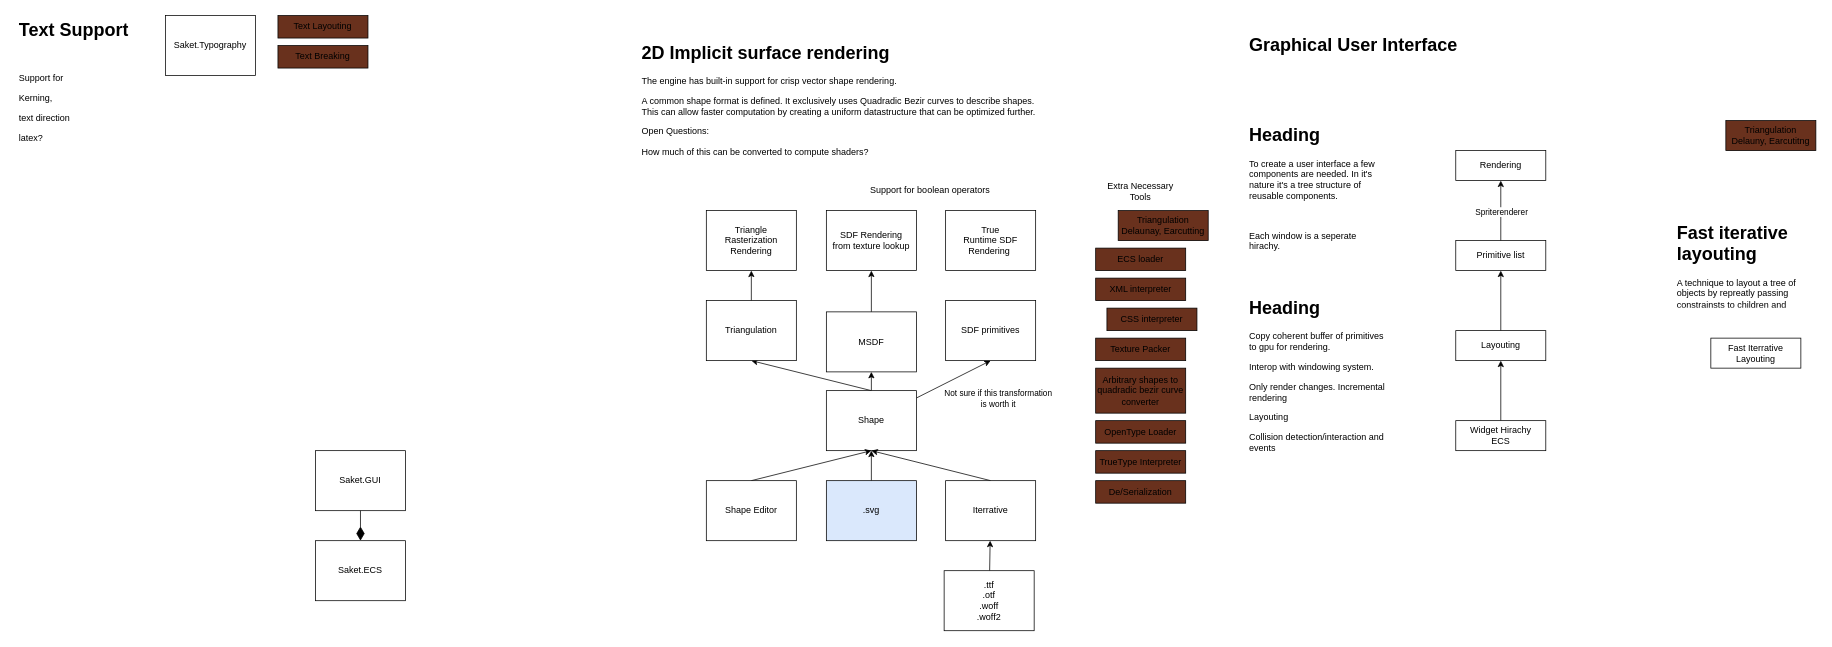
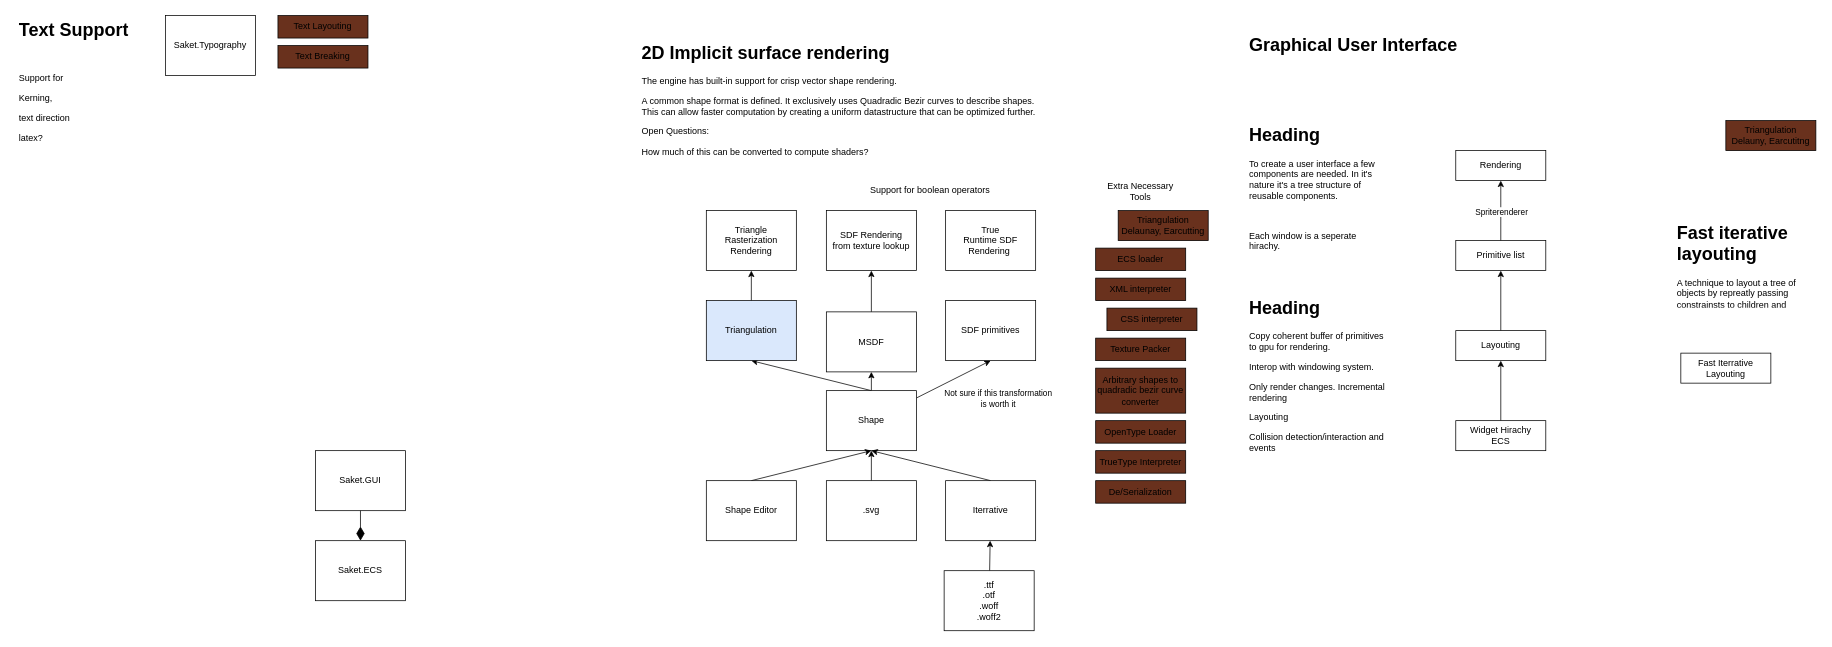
- <mxCell id="21" value="Triangulation" style="rounded=0;whiteSpace=wrap;html=1;" parent="1" vertex="1"><mxGeometry x="941" y="400" width="120" height="80" as="geometry" /></mxCell>
+ <mxCell id="21" value="Triangulation" style="rounded=0;whiteSpace=wrap;html=1;fillColor=#dae8fc;" parent="1" vertex="1"><mxGeometry x="941" y="400" width="120" height="80" as="geometry" /></mxCell>
- <mxCell id="54" value="Fast Iterrative Layouting" style="rounded=0;whiteSpace=wrap;html=1;" vertex="1" parent="1"><mxGeometry x="2280" y="450" width="120" height="40" as="geometry" /></mxCell>
+ <mxCell id="54" value="Fast Iterrative Layouting" style="rounded=0;whiteSpace=wrap;html=1;" vertex="1" parent="1"><mxGeometry x="2240" y="470" width="120" height="40" as="geometry" /></mxCell>
- <mxCell id="11" value=".svg" style="rounded=0;whiteSpace=wrap;html=1;fillColor=#dae8fc;" parent="1" vertex="1"><mxGeometry x="1101" y="640" width="120" height="80" as="geometry" /></mxCell>
+ <mxCell id="11" value=".svg" style="rounded=0;whiteSpace=wrap;html=1;" parent="1" vertex="1"><mxGeometry x="1101" y="640" width="120" height="80" as="geometry" /></mxCell>
